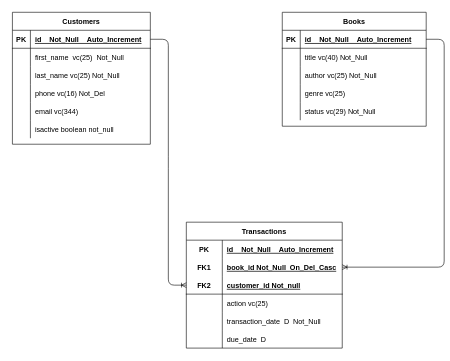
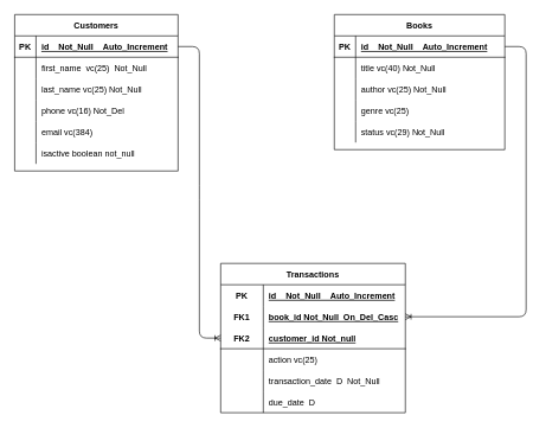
- <mxCell id="52" value="email vc(344) " style="shape=partialRectangle;connectable=0;fillColor=none;top=0;left=0;bottom=0;right=0;align=left;spacingLeft=6;overflow=hidden;" parent="50" vertex="1"><mxGeometry x="30" width="200" height="30" as="geometry" /></mxCell>
+ <mxCell id="52" value="email vc(384) " style="shape=partialRectangle;connectable=0;fillColor=none;top=0;left=0;bottom=0;right=0;align=left;spacingLeft=6;overflow=hidden;" parent="50" vertex="1"><mxGeometry x="30" width="200" height="30" as="geometry" /></mxCell>
